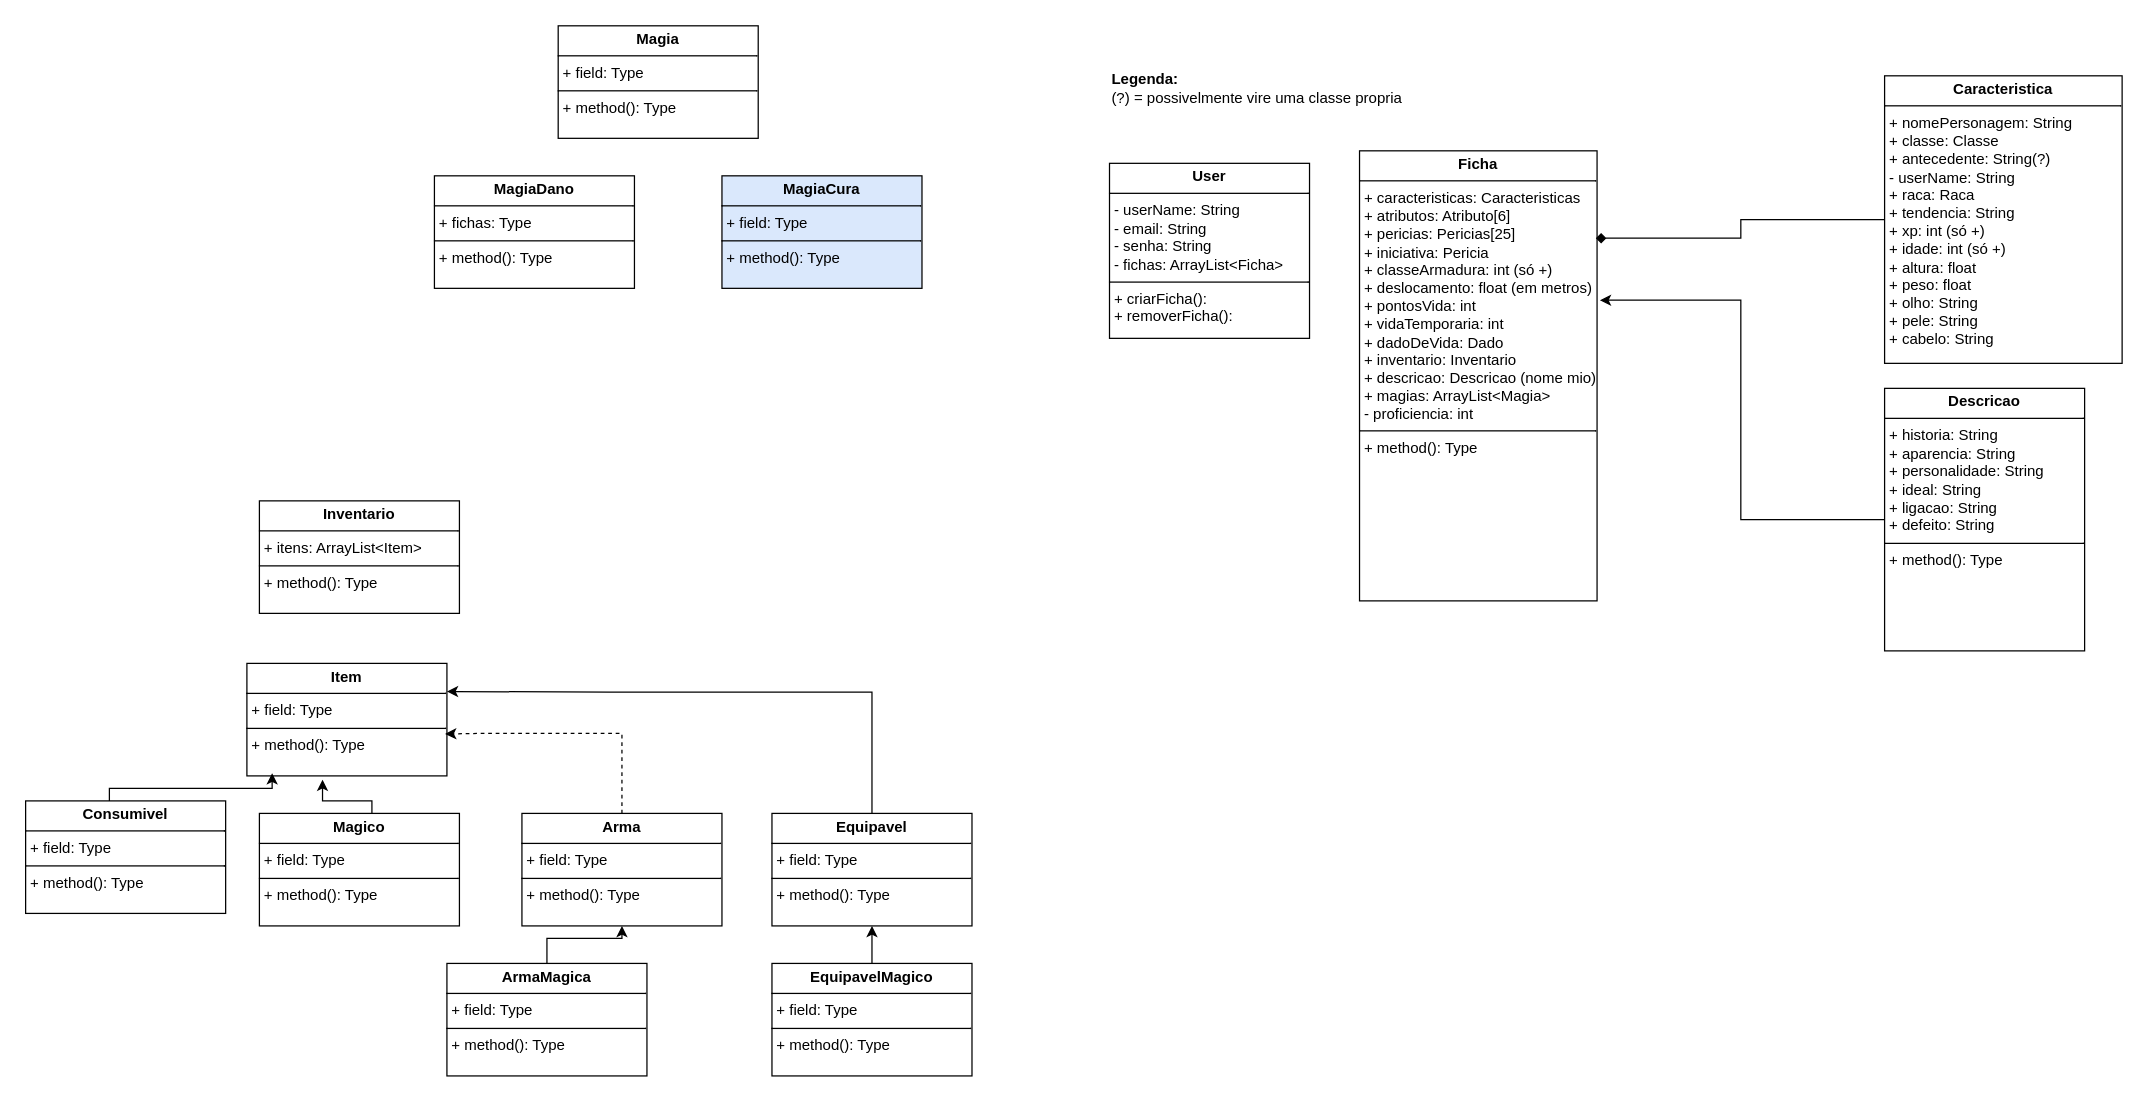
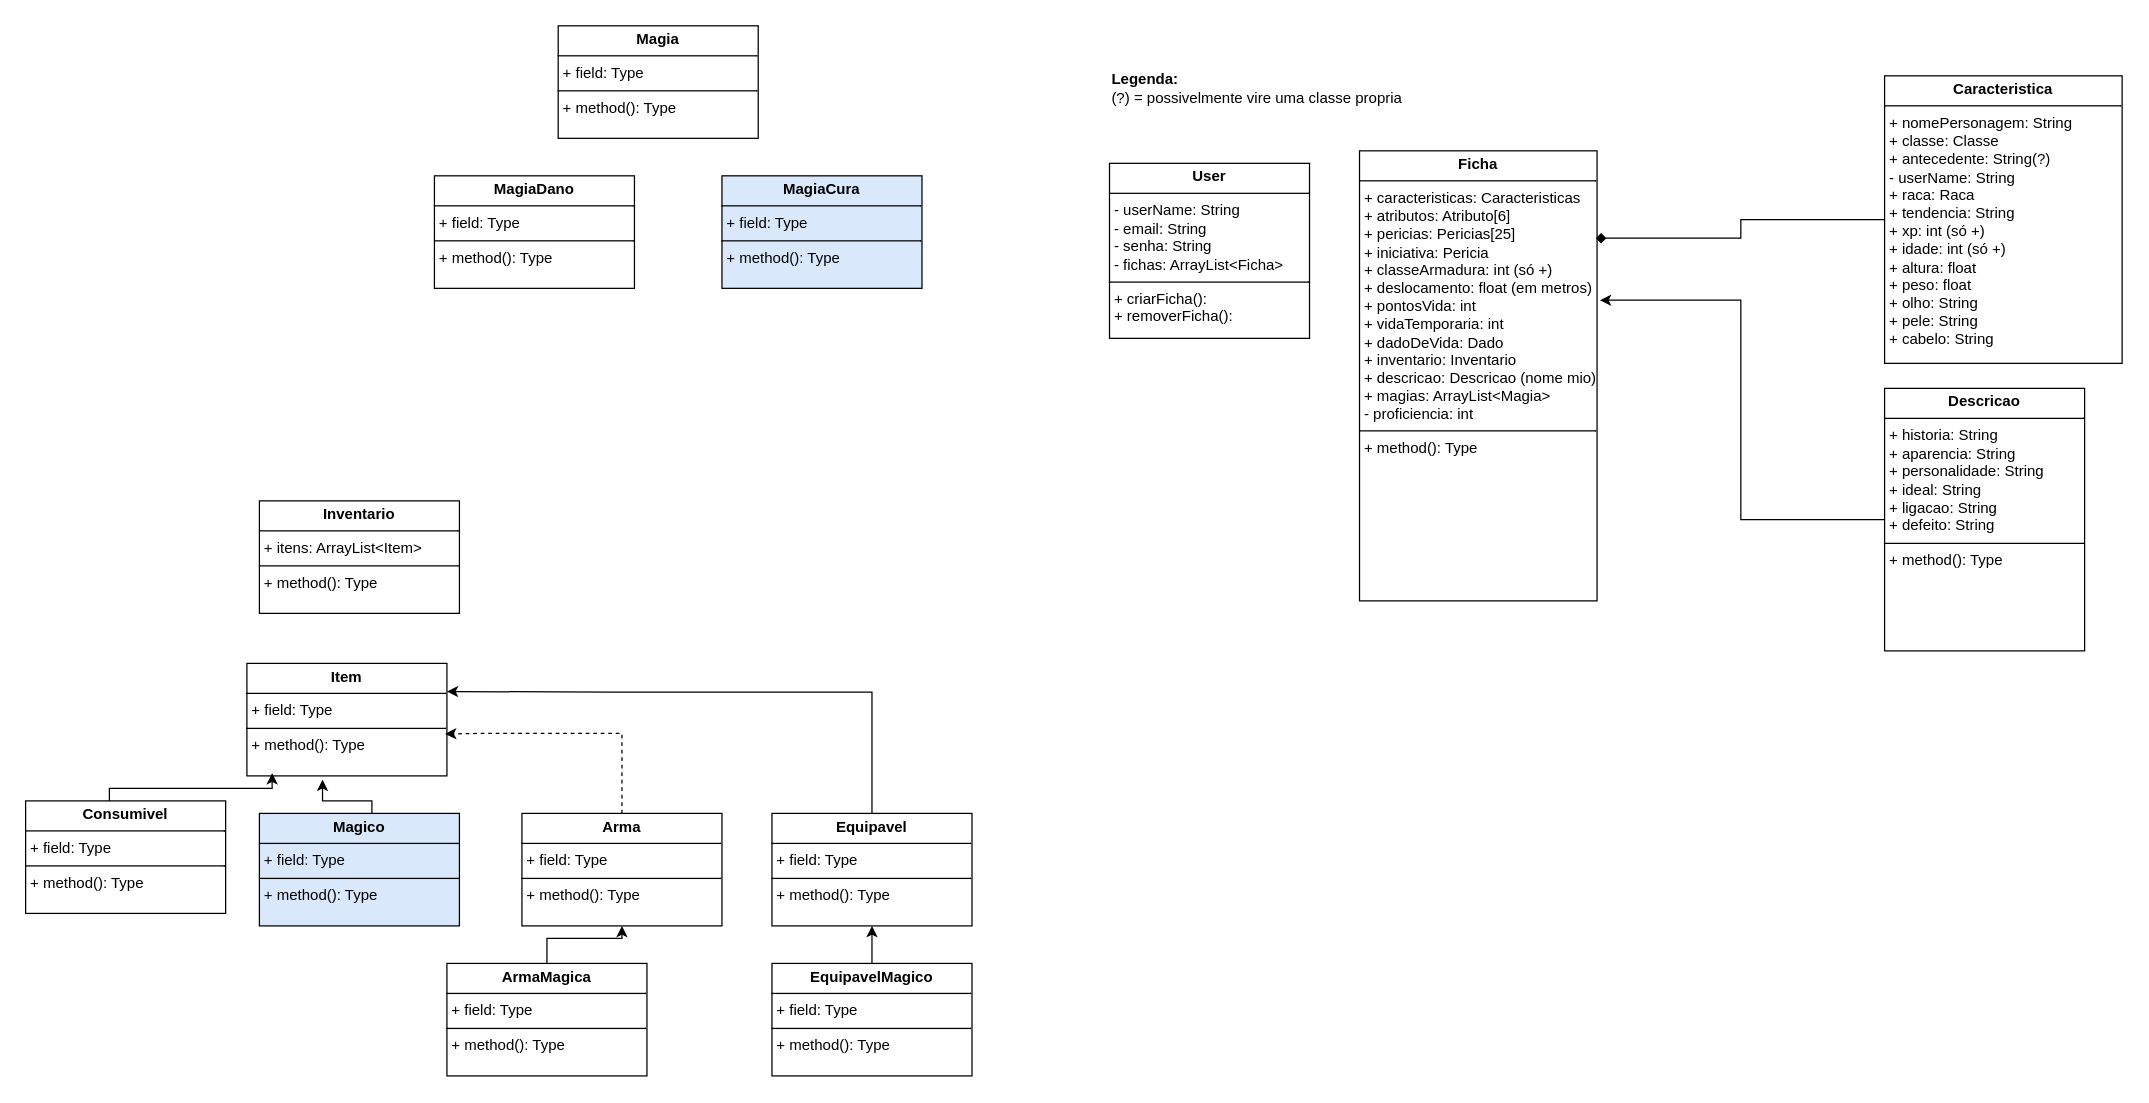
- <mxCell id="23" value="&lt;p style=&quot;margin:0px;margin-top:4px;text-align:center;&quot;&gt;&lt;b&gt;MagiaDano&lt;/b&gt;&lt;/p&gt;&lt;hr size=&quot;1&quot; style=&quot;border-style:solid;&quot;&gt;&lt;p style=&quot;margin:0px;margin-left:4px;&quot;&gt;+ fichas: Type&lt;/p&gt;&lt;hr size=&quot;1&quot; style=&quot;border-style:solid;&quot;&gt;&lt;p style=&quot;margin:0px;margin-left:4px;&quot;&gt;+ method(): Type&lt;/p&gt;" style="verticalAlign=top;align=left;overflow=fill;html=1;whiteSpace=wrap;" vertex="1" parent="1"><mxGeometry x="347" y="140" width="160" height="90" as="geometry" /></mxCell>
+ <mxCell id="23" value="&lt;p style=&quot;margin:0px;margin-top:4px;text-align:center;&quot;&gt;&lt;b&gt;MagiaDano&lt;/b&gt;&lt;/p&gt;&lt;hr size=&quot;1&quot; style=&quot;border-style:solid;&quot;&gt;&lt;p style=&quot;margin:0px;margin-left:4px;&quot;&gt;+ field: Type&lt;/p&gt;&lt;hr size=&quot;1&quot; style=&quot;border-style:solid;&quot;&gt;&lt;p style=&quot;margin:0px;margin-left:4px;&quot;&gt;+ method(): Type&lt;/p&gt;" style="verticalAlign=top;align=left;overflow=fill;html=1;whiteSpace=wrap;" vertex="1" parent="1"><mxGeometry x="347" y="140" width="160" height="90" as="geometry" /></mxCell>
- <mxCell id="9" value="&lt;p style=&quot;margin:0px;margin-top:4px;text-align:center;&quot;&gt;&lt;b&gt;Magico&lt;/b&gt;&lt;/p&gt;&lt;hr size=&quot;1&quot; style=&quot;border-style:solid;&quot;&gt;&lt;p style=&quot;margin:0px;margin-left:4px;&quot;&gt;+ field: Type&lt;/p&gt;&lt;hr size=&quot;1&quot; style=&quot;border-style:solid;&quot;&gt;&lt;p style=&quot;margin:0px;margin-left:4px;&quot;&gt;+ method(): Type&lt;/p&gt;" style="verticalAlign=top;align=left;overflow=fill;html=1;whiteSpace=wrap;" vertex="1" parent="1"><mxGeometry x="207" y="650" width="160" height="90" as="geometry" /></mxCell>
+ <mxCell id="9" value="&lt;p style=&quot;margin:0px;margin-top:4px;text-align:center;&quot;&gt;&lt;b&gt;Magico&lt;/b&gt;&lt;/p&gt;&lt;hr size=&quot;1&quot; style=&quot;border-style:solid;&quot;&gt;&lt;p style=&quot;margin:0px;margin-left:4px;&quot;&gt;+ field: Type&lt;/p&gt;&lt;hr size=&quot;1&quot; style=&quot;border-style:solid;&quot;&gt;&lt;p style=&quot;margin:0px;margin-left:4px;&quot;&gt;+ method(): Type&lt;/p&gt;" style="verticalAlign=top;align=left;overflow=fill;html=1;whiteSpace=wrap;fillColor=#dae8fc;" vertex="1" parent="1"><mxGeometry x="207" y="650" width="160" height="90" as="geometry" /></mxCell>
